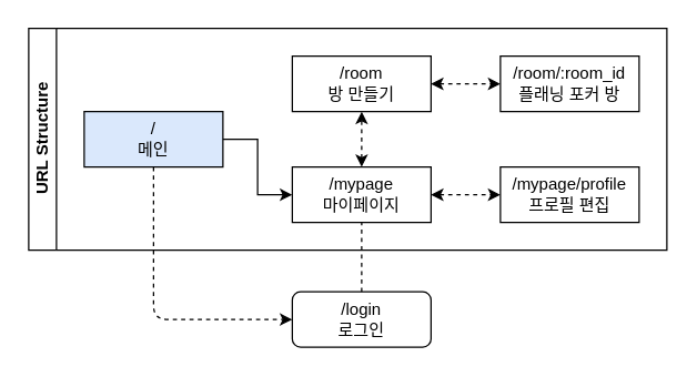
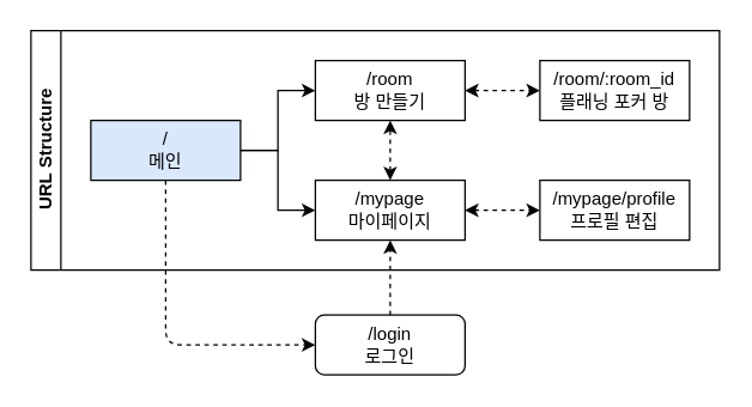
+ <mxCell id="5" value="" style="edgeStyle=elbowEdgeStyle;elbow=horizontal;html=1;rounded=0;" parent="2" source="3" target="6" edge="1"><mxGeometry relative="1" as="geometry"><mxPoint x="160" y="-492" as="sourcePoint" /></mxGeometry></mxCell>
- <mxCell id="13" style="edgeStyle=none;html=1;entryX=0.5;entryY=1;entryDx=0;entryDy=0;dashed=1;endArrow=none;" edge="1" parent="1" source="14" target="9"><mxGeometry relative="1" as="geometry" /></mxCell>
+ <mxCell id="13" style="edgeStyle=none;html=1;entryX=0.5;entryY=1;entryDx=0;entryDy=0;dashed=1;" edge="1" parent="1" source="14" target="9"><mxGeometry relative="1" as="geometry" /></mxCell>
